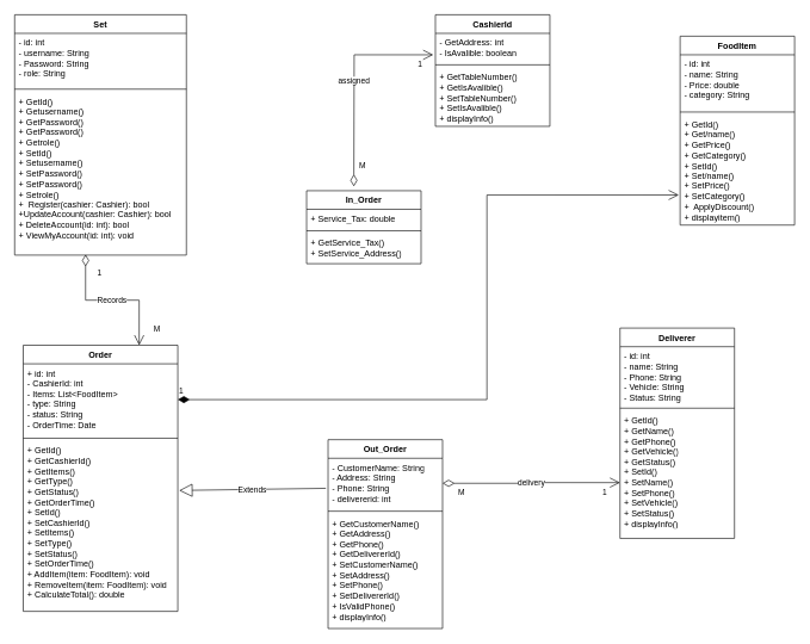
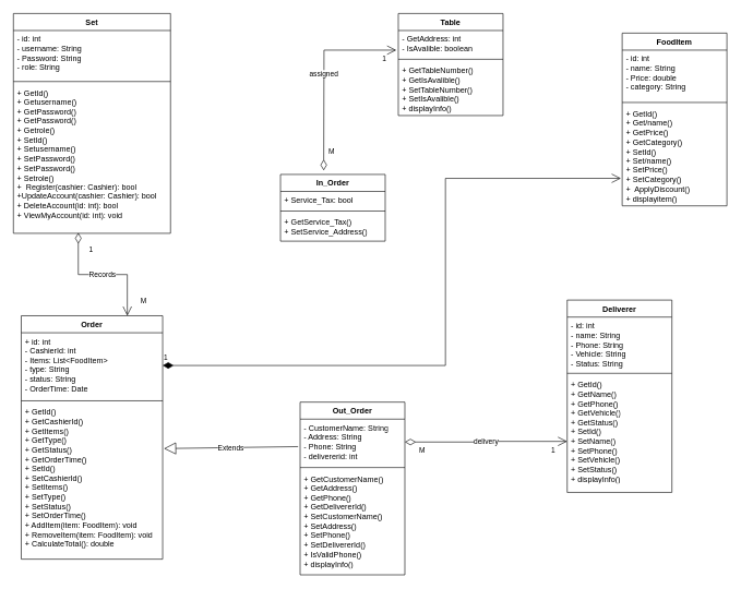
- <mxCell id="10" value="CashierId" style="swimlane;fontStyle=1;align=center;verticalAlign=top;childLayout=stackLayout;horizontal=1;startSize=26;horizontalStack=0;resizeParent=1;resizeParentMax=0;resizeLast=0;collapsible=1;marginBottom=0;whiteSpace=wrap;html=1;" parent="1" vertex="1"><mxGeometry x="608" y="20" width="160" height="156" as="geometry" /></mxCell>
+ <mxCell id="10" value="Table" style="swimlane;fontStyle=1;align=center;verticalAlign=top;childLayout=stackLayout;horizontal=1;startSize=26;horizontalStack=0;resizeParent=1;resizeParentMax=0;resizeLast=0;collapsible=1;marginBottom=0;whiteSpace=wrap;html=1;" parent="1" vertex="1"><mxGeometry x="608" y="20" width="160" height="156" as="geometry" /></mxCell>
- <mxCell id="7" value="+ Service_Tax: double" style="text;strokeColor=none;fillColor=none;align=left;verticalAlign=top;spacingLeft=4;spacingRight=4;overflow=hidden;rotatable=0;points=[[0,0.5],[1,0.5]];portConstraint=eastwest;whiteSpace=wrap;html=1;" parent="6" vertex="1"><mxGeometry y="26" width="160" height="26" as="geometry" /></mxCell>
+ <mxCell id="7" value="+ Service_Tax: bool" style="text;strokeColor=none;fillColor=none;align=left;verticalAlign=top;spacingLeft=4;spacingRight=4;overflow=hidden;rotatable=0;points=[[0,0.5],[1,0.5]];portConstraint=eastwest;whiteSpace=wrap;html=1;" parent="6" vertex="1"><mxGeometry y="26" width="160" height="26" as="geometry" /></mxCell>
